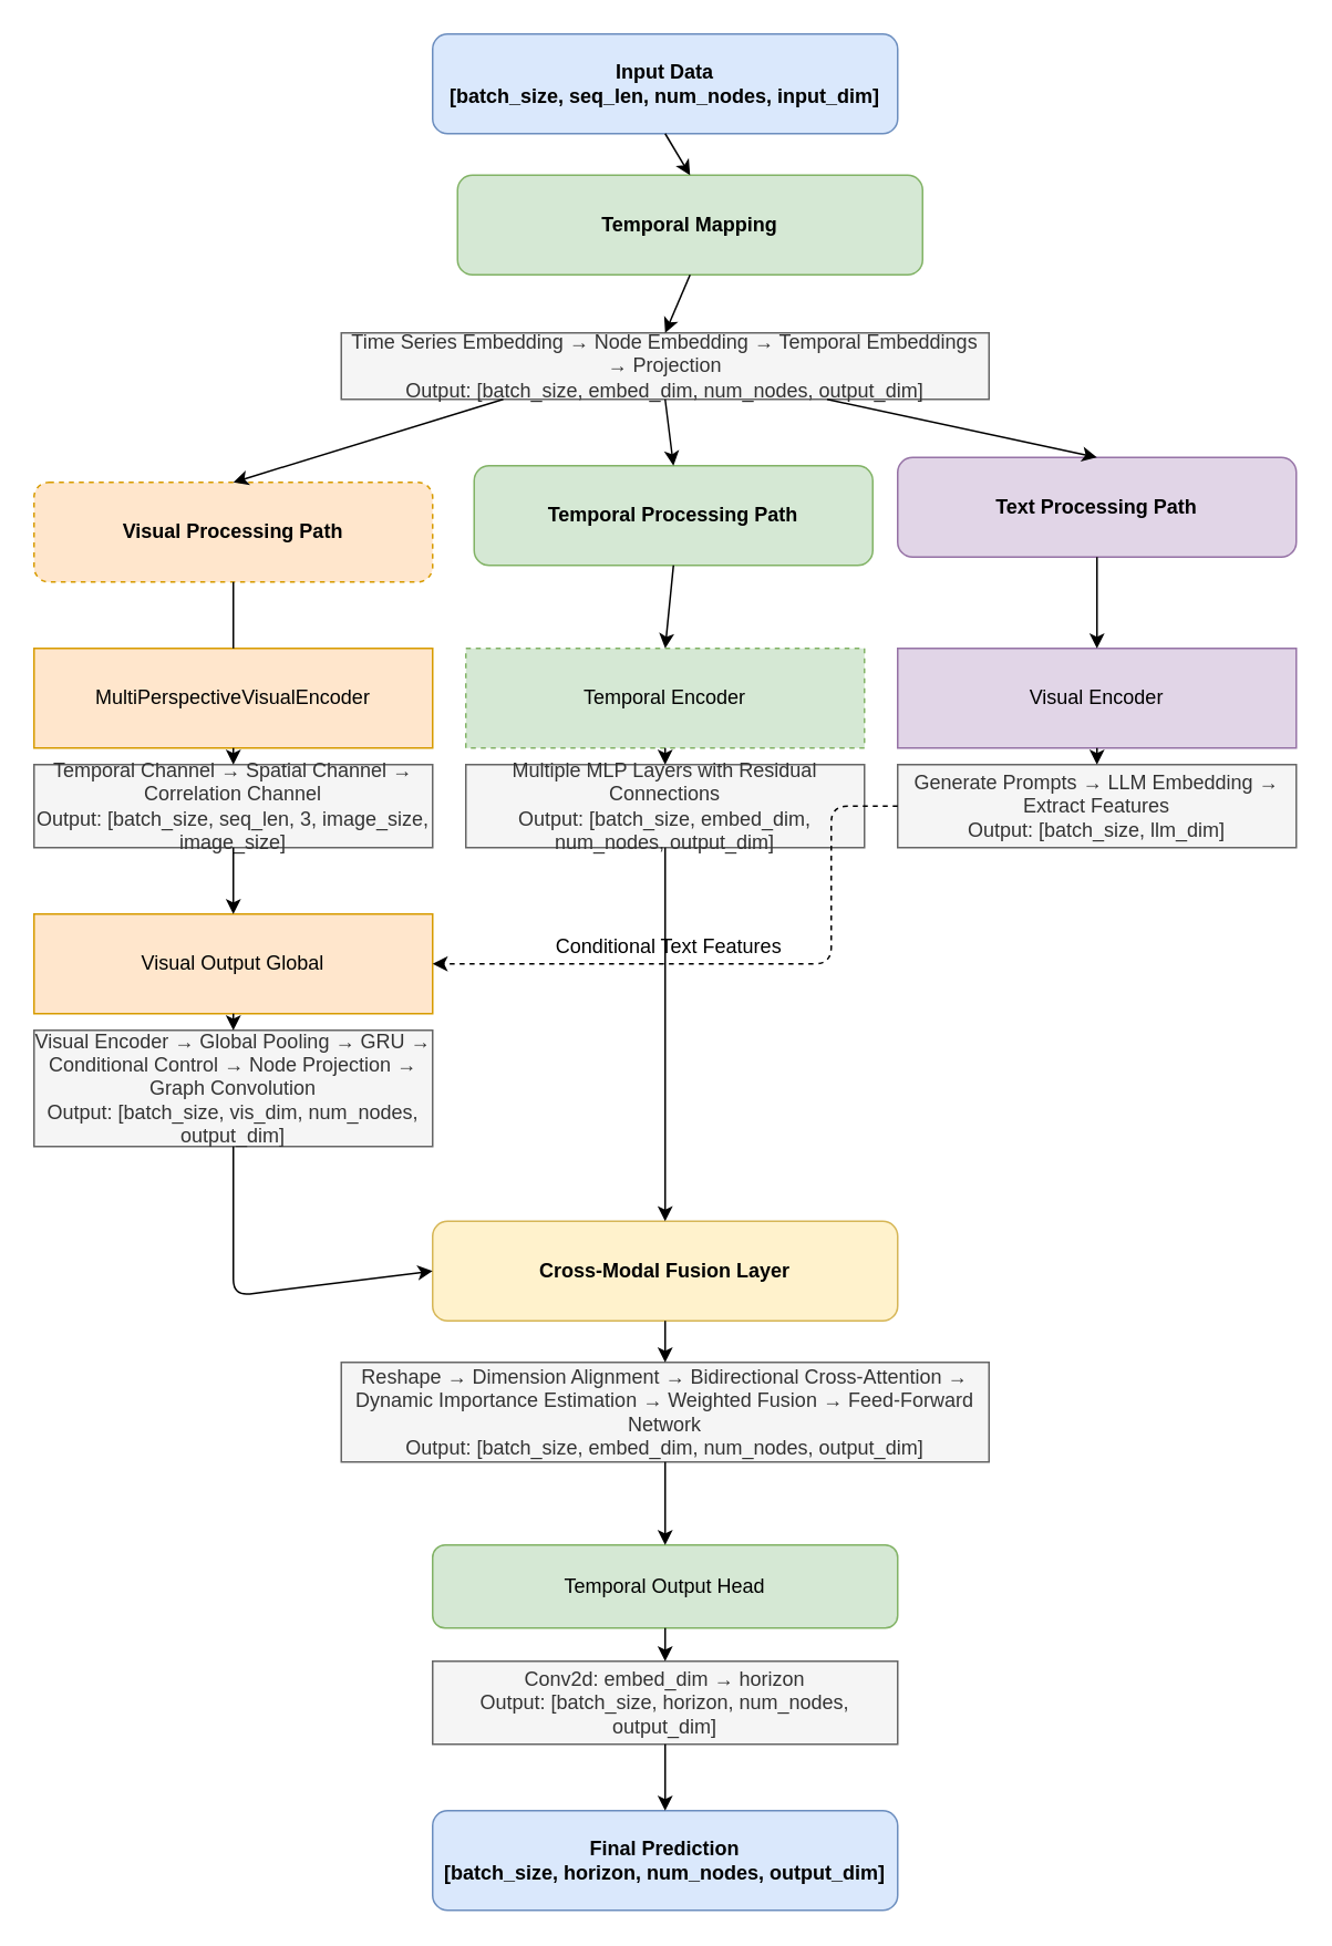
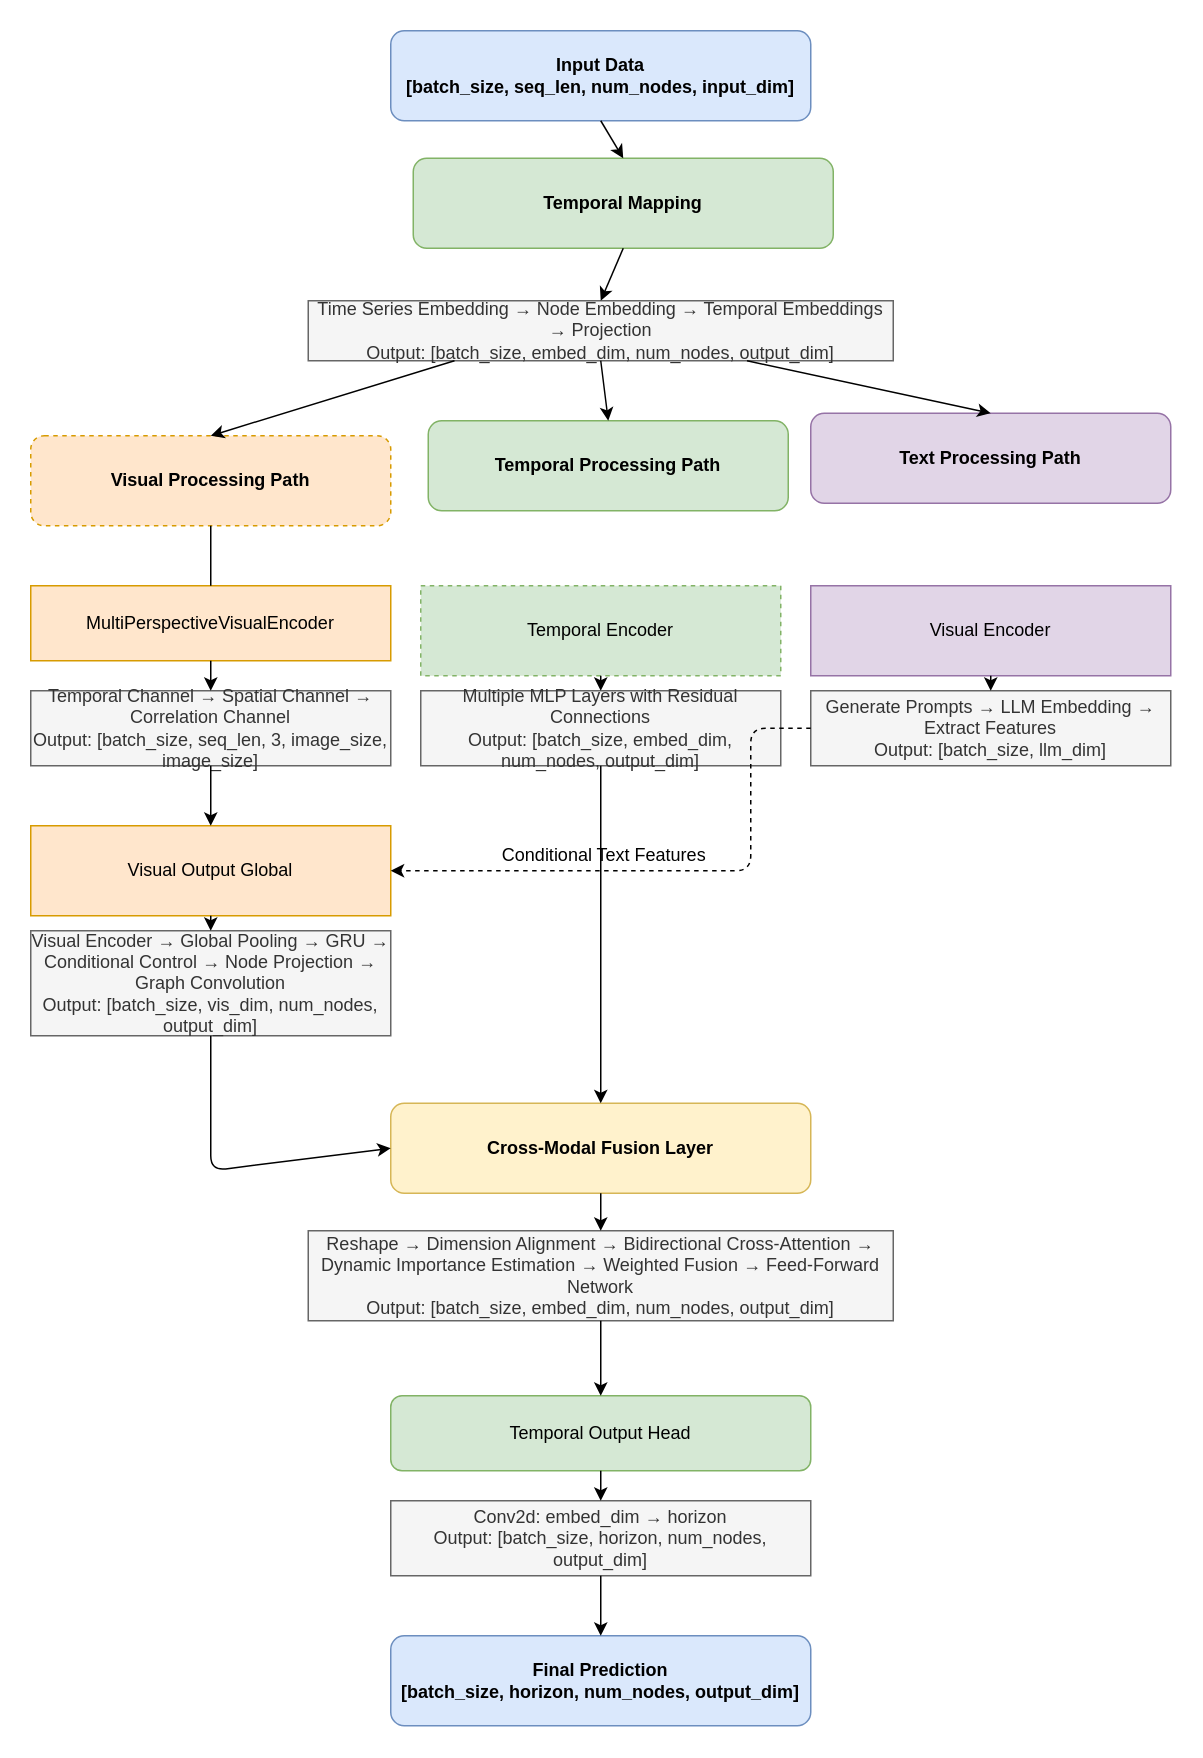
- <mxCell id="27" value="" style="endArrow=classic;html=1;exitX=0.5;exitY=1;exitDx=0;exitDy=0;entryX=0.5;entryY=0;entryDx=0;entryDy=0;" edge="1" parent="1" source="9" target="25"><mxGeometry width="50" height="50" relative="1" as="geometry"><mxPoint x="370" y="410" as="sourcePoint" /><mxPoint x="420" y="360" as="targetPoint" /></mxGeometry></mxCell>
- <mxCell id="23" value="" style="endArrow=classic;html=1;exitX=0.5;exitY=1;exitDx=0;exitDy=0;entryX=0.5;entryY=0;entryDx=0;entryDy=0;" edge="1" parent="1" source="8" target="21"><mxGeometry width="50" height="50" relative="1" as="geometry"><mxPoint x="370" y="410" as="sourcePoint" /><mxPoint x="420" y="360" as="targetPoint" /></mxGeometry></mxCell>
- <mxCell id="13" value="MultiPerspectiveVisualEncoder" style="rounded=0;whiteSpace=wrap;html=1;fillColor=#ffe6cc;strokeColor=#d79b00;" vertex="1" parent="1"><mxGeometry x="20" y="390" width="240" height="60" as="geometry" /></mxCell>
+ <mxCell id="13" value="MultiPerspectiveVisualEncoder" style="rounded=0;whiteSpace=wrap;html=1;fillColor=#ffe6cc;strokeColor=#d79b00;" vertex="1" parent="1"><mxGeometry x="20" y="390" width="240" height="50" as="geometry" /></mxCell>
